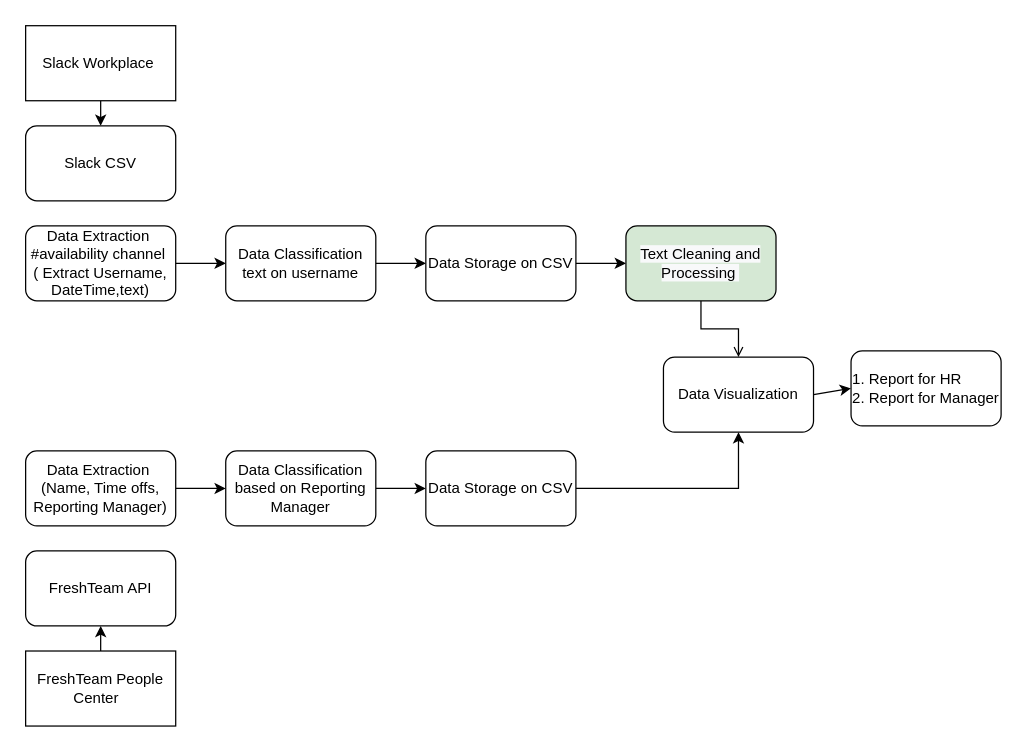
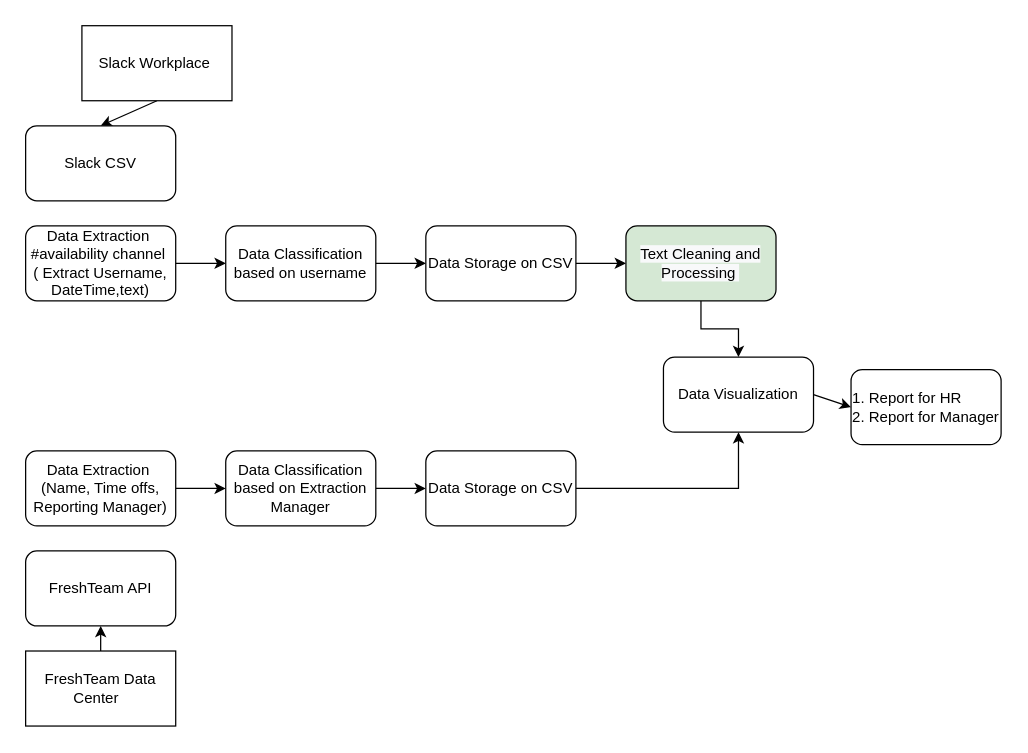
- <mxCell id="3" value="Slack Workplace&amp;nbsp;" style="rounded=0;whiteSpace=wrap;html=1;" vertex="1" parent="1"><mxGeometry x="20" y="20" width="120" height="60" as="geometry" /></mxCell>
+ <mxCell id="3" value="Slack Workplace&amp;nbsp;" style="rounded=0;whiteSpace=wrap;html=1;" vertex="1" parent="1"><mxGeometry x="65" y="20" width="120" height="60" as="geometry" /></mxCell>
- <mxCell id="11" value="&lt;span&gt;Data Classification text on username&lt;/span&gt;" style="rounded=1;whiteSpace=wrap;html=1;" vertex="1" parent="1"><mxGeometry x="180" y="180" width="120" height="60" as="geometry" /></mxCell>
+ <mxCell id="11" value="&lt;span&gt;Data Classification based on username&lt;/span&gt;" style="rounded=1;whiteSpace=wrap;html=1;" vertex="1" parent="1"><mxGeometry x="180" y="180" width="120" height="60" as="geometry" /></mxCell>
- <mxCell id="14" style="edgeStyle=orthogonalEdgeStyle;rounded=0;orthogonalLoop=1;jettySize=auto;html=1;exitX=0.5;exitY=1;exitDx=0;exitDy=0;entryX=0.5;entryY=0;entryDx=0;entryDy=0;endArrow=open;" edge="1" parent="1" source="15" target="17"><mxGeometry relative="1" as="geometry" /></mxCell>
+ <mxCell id="14" style="edgeStyle=orthogonalEdgeStyle;rounded=0;orthogonalLoop=1;jettySize=auto;html=1;exitX=0.5;exitY=1;exitDx=0;exitDy=0;entryX=0.5;entryY=0;entryDx=0;entryDy=0;" edge="1" parent="1" source="15" target="17"><mxGeometry relative="1" as="geometry" /></mxCell>
- <mxCell id="18" value="&lt;span&gt;1. Report for HR&amp;nbsp; &amp;nbsp; &amp;nbsp; &amp;nbsp; &amp;nbsp; 2. Report for Manager&lt;/span&gt;" style="rounded=1;whiteSpace=wrap;html=1;" vertex="1" parent="1"><mxGeometry x="680" y="280" width="120" height="60" as="geometry" /></mxCell>
+ <mxCell id="18" value="&lt;span&gt;1. Report for HR&amp;nbsp; &amp;nbsp; &amp;nbsp; &amp;nbsp; &amp;nbsp; 2. Report for Manager&lt;/span&gt;" style="rounded=1;whiteSpace=wrap;html=1;" vertex="1" parent="1"><mxGeometry x="680" y="295" width="120" height="60" as="geometry" /></mxCell>
- <mxCell id="22" value="&lt;span&gt;Data Classification based on Reporting Manager&lt;/span&gt;" style="rounded=1;whiteSpace=wrap;html=1;" vertex="1" parent="1"><mxGeometry x="180" y="360" width="120" height="60" as="geometry" /></mxCell>
+ <mxCell id="22" value="&lt;span&gt;Data Classification based on Extraction Manager&lt;/span&gt;" style="rounded=1;whiteSpace=wrap;html=1;" vertex="1" parent="1"><mxGeometry x="180" y="360" width="120" height="60" as="geometry" /></mxCell>
- <mxCell id="5" value="FreshTeam People Center&amp;nbsp;&amp;nbsp;" style="rounded=0;whiteSpace=wrap;html=1;" vertex="1" parent="1"><mxGeometry x="20" y="520" width="120" height="60" as="geometry" /></mxCell>
+ <mxCell id="5" value="FreshTeam Data Center&amp;nbsp;&amp;nbsp;" style="rounded=0;whiteSpace=wrap;html=1;" vertex="1" parent="1"><mxGeometry x="20" y="520" width="120" height="60" as="geometry" /></mxCell>
